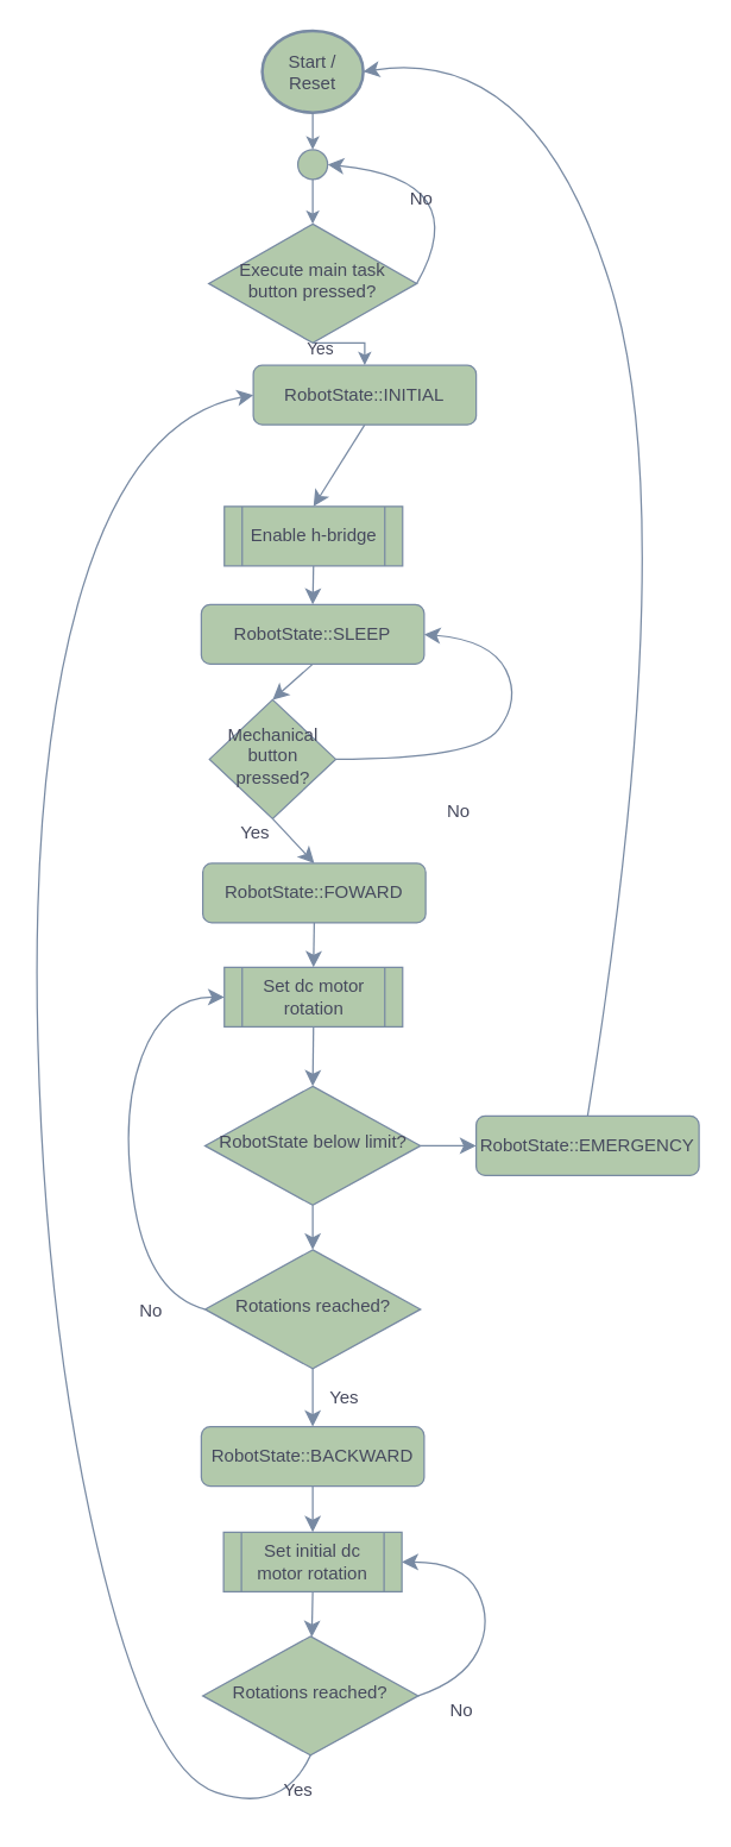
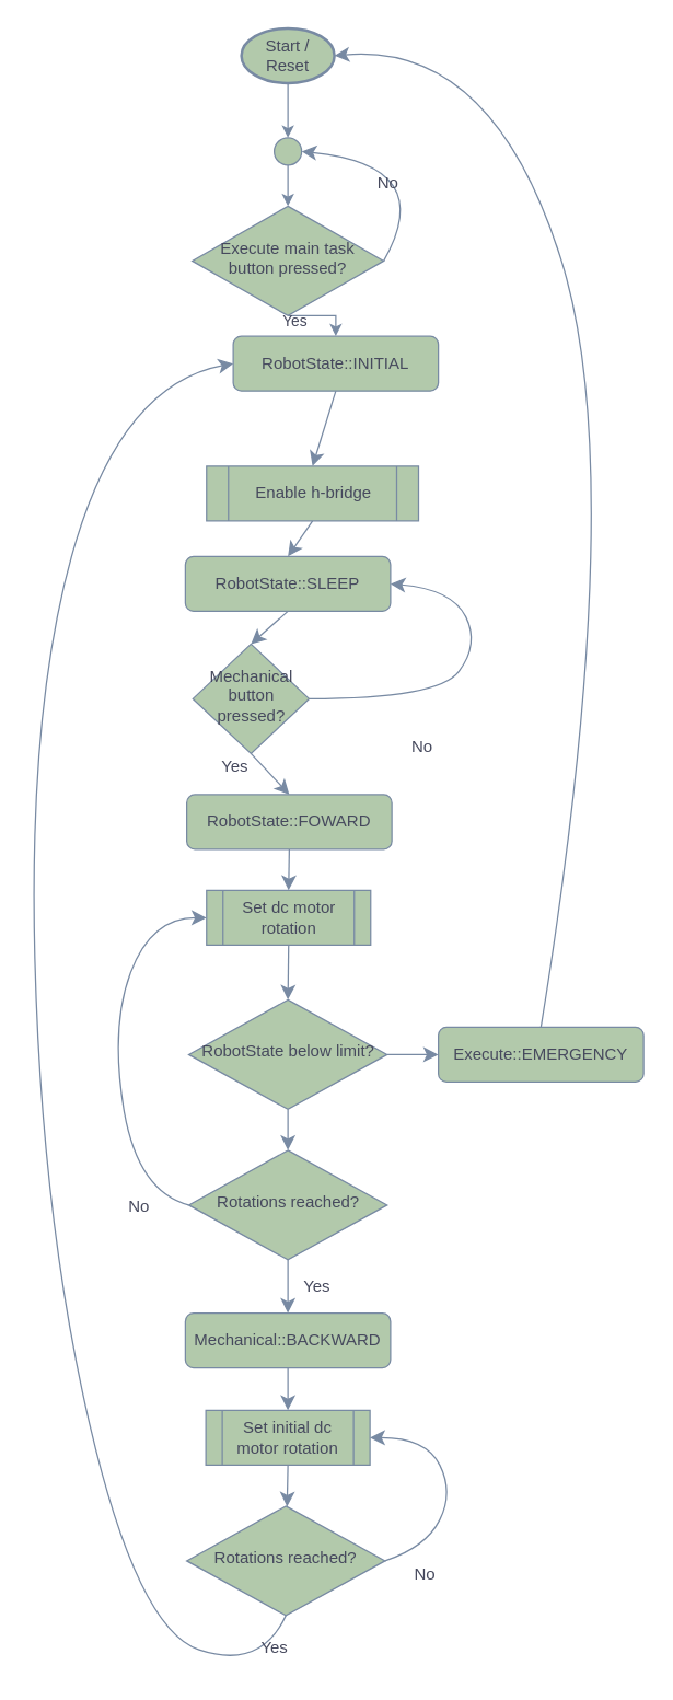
- <mxCell id="7" value="Start / Reset" style="strokeWidth=2;html=1;shape=mxgraph.flowchart.start_1;whiteSpace=wrap;labelBackgroundColor=none;fillColor=#B2C9AB;strokeColor=#788AA3;fontColor=#46495D;" parent="1" vertex="1"><mxGeometry x="176" y="20" width="68" height="55" as="geometry" /></mxCell>
+ <mxCell id="7" value="Start / Reset" style="strokeWidth=2;html=1;shape=mxgraph.flowchart.start_1;whiteSpace=wrap;labelBackgroundColor=none;fillColor=#B2C9AB;strokeColor=#788AA3;fontColor=#46495D;" parent="1" vertex="1"><mxGeometry x="176" y="20" width="68" height="40" as="geometry" /></mxCell>
- <mxCell id="5" value="Enable h-bridge" style="shape=process;whiteSpace=wrap;html=1;backgroundOutline=1;labelBackgroundColor=none;fillColor=#B2C9AB;strokeColor=#788AA3;fontColor=#46495D;" parent="1" vertex="1"><mxGeometry x="150.5" y="340" width="120" height="40" as="geometry" /></mxCell>
+ <mxCell id="5" value="Enable h-bridge" style="shape=process;whiteSpace=wrap;html=1;backgroundOutline=1;labelBackgroundColor=none;fillColor=#B2C9AB;strokeColor=#788AA3;fontColor=#46495D;" parent="1" vertex="1"><mxGeometry x="150.5" y="340" width="155" height="40" as="geometry" /></mxCell>
- <mxCell id="35" value="RobotState::EMERGENCY" style="rounded=1;whiteSpace=wrap;html=1;fontSize=12;glass=0;strokeWidth=1;shadow=0;labelBackgroundColor=none;fillColor=#B2C9AB;strokeColor=#788AA3;fontColor=#46495D;" vertex="1" parent="1"><mxGeometry x="320" y="750" width="150" height="40" as="geometry" /></mxCell>
+ <mxCell id="35" value="Execute::EMERGENCY" style="rounded=1;whiteSpace=wrap;html=1;fontSize=12;glass=0;strokeWidth=1;shadow=0;labelBackgroundColor=none;fillColor=#B2C9AB;strokeColor=#788AA3;fontColor=#46495D;" vertex="1" parent="1"><mxGeometry x="320" y="750" width="150" height="40" as="geometry" /></mxCell>
- <mxCell id="44" value="RobotState::BACKWARD" style="rounded=1;whiteSpace=wrap;html=1;fontSize=12;glass=0;strokeWidth=1;shadow=0;labelBackgroundColor=none;fillColor=#B2C9AB;strokeColor=#788AA3;fontColor=#46495D;" vertex="1" parent="1"><mxGeometry x="135" y="959" width="150" height="40" as="geometry" /></mxCell>
+ <mxCell id="44" value="Mechanical::BACKWARD" style="rounded=1;whiteSpace=wrap;html=1;fontSize=12;glass=0;strokeWidth=1;shadow=0;labelBackgroundColor=none;fillColor=#B2C9AB;strokeColor=#788AA3;fontColor=#46495D;" vertex="1" parent="1"><mxGeometry x="135" y="959" width="150" height="40" as="geometry" /></mxCell>
